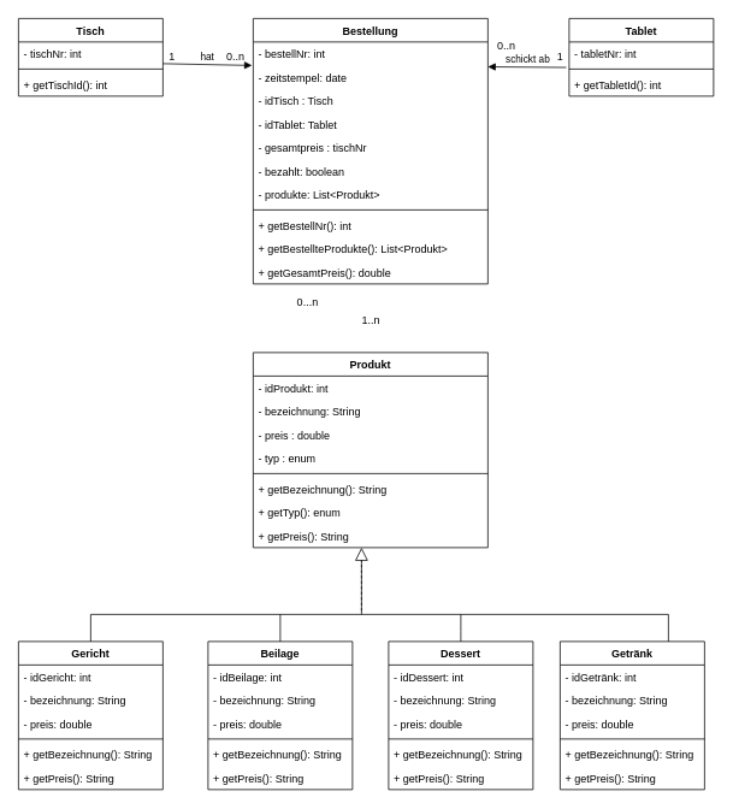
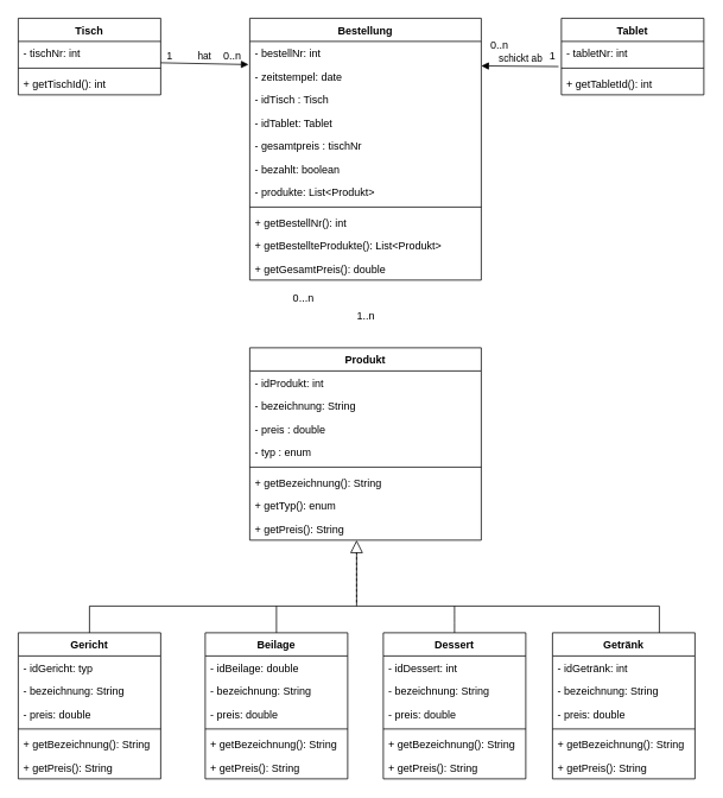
- <mxCell id="43" value="- idGericht: int" style="text;strokeColor=none;fillColor=none;align=left;verticalAlign=top;spacingLeft=4;spacingRight=4;overflow=hidden;rotatable=0;points=[[0,0.5],[1,0.5]];portConstraint=eastwest;" vertex="1" parent="41"><mxGeometry y="26" width="160" height="26" as="geometry" /></mxCell>
+ <mxCell id="43" value="- idGericht: typ" style="text;strokeColor=none;fillColor=none;align=left;verticalAlign=top;spacingLeft=4;spacingRight=4;overflow=hidden;rotatable=0;points=[[0,0.5],[1,0.5]];portConstraint=eastwest;" vertex="1" parent="41"><mxGeometry y="26" width="160" height="26" as="geometry" /></mxCell>
- <mxCell id="50" value="- idBeilage: int" style="text;strokeColor=none;fillColor=none;align=left;verticalAlign=top;spacingLeft=4;spacingRight=4;overflow=hidden;rotatable=0;points=[[0,0.5],[1,0.5]];portConstraint=eastwest;" vertex="1" parent="49"><mxGeometry y="26" width="160" height="26" as="geometry" /></mxCell>
+ <mxCell id="50" value="- idBeilage: double" style="text;strokeColor=none;fillColor=none;align=left;verticalAlign=top;spacingLeft=4;spacingRight=4;overflow=hidden;rotatable=0;points=[[0,0.5],[1,0.5]];portConstraint=eastwest;" vertex="1" parent="49"><mxGeometry y="26" width="160" height="26" as="geometry" /></mxCell>
